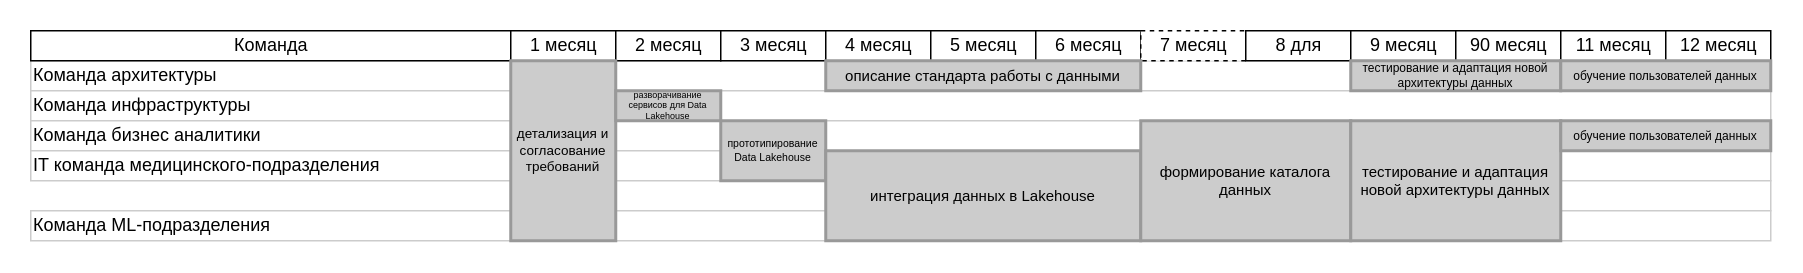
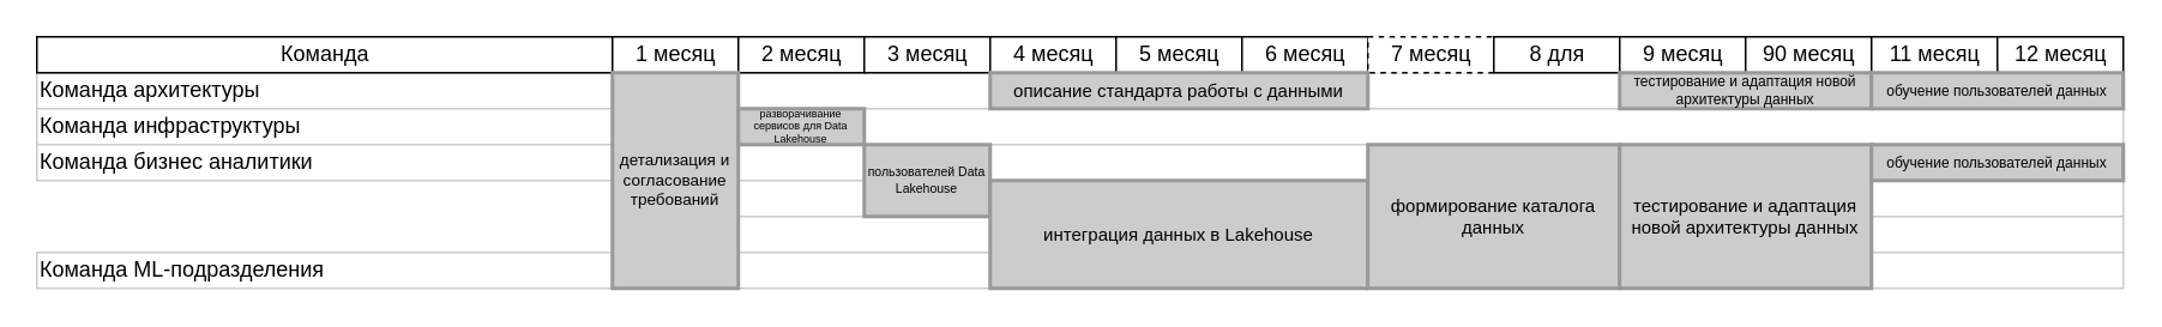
- <mxCell id="28" value="прототипирование Data Lakehouse" style="whiteSpace=wrap;html=1;strokeWidth=2;fillColor=#CCCCCC;gradientColor=none;fontSize=7;align=center;strokeColor=#999999;" parent="1" vertex="1"><mxGeometry x="480" y="80" width="70" height="40" as="geometry" /></mxCell>
+ <mxCell id="28" value="пользователей Data Lakehouse" style="whiteSpace=wrap;html=1;strokeWidth=2;fillColor=#CCCCCC;gradientColor=none;fontSize=7;align=center;strokeColor=#999999;" parent="1" vertex="1"><mxGeometry x="480" y="80" width="70" height="40" as="geometry" /></mxCell>
- <mxCell id="5" value="&lt;div&gt;IT команда медицинского-подразделения&lt;/div&gt;" style="align=left;strokeColor=#CCCCCC;html=1;" parent="1" vertex="1"><mxGeometry x="20" y="100" width="320.0" height="20" as="geometry" /></mxCell>
